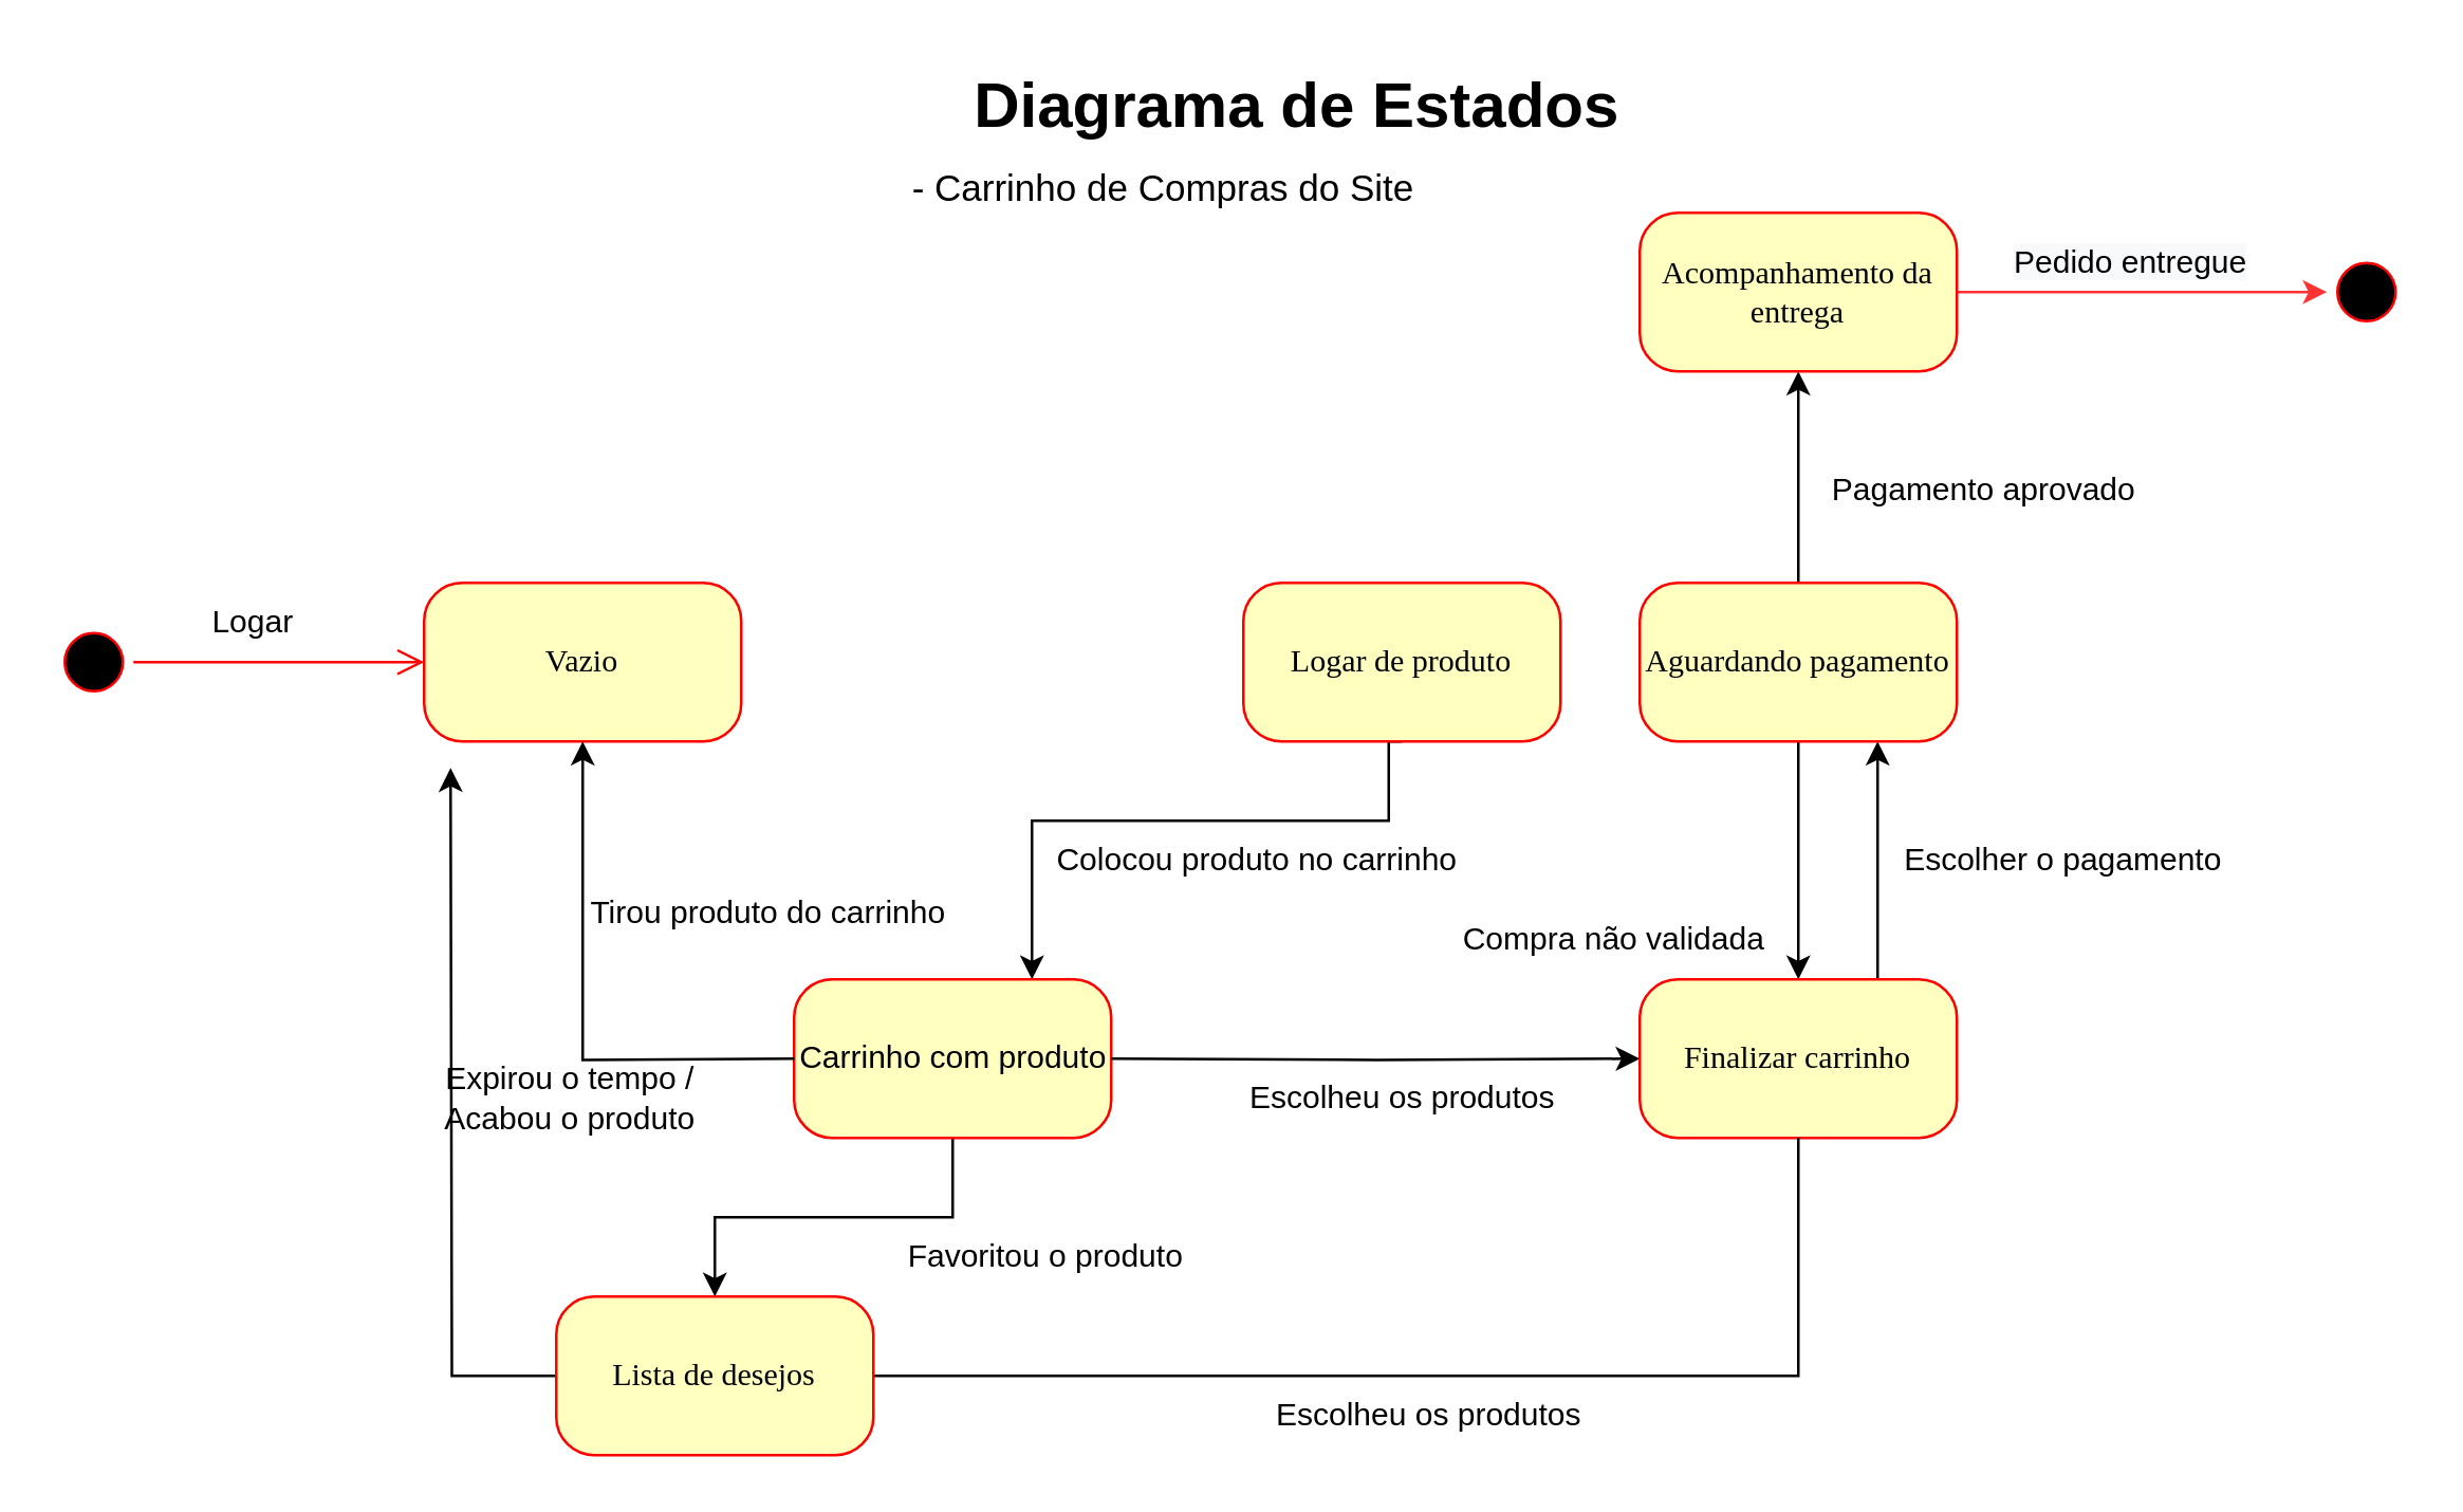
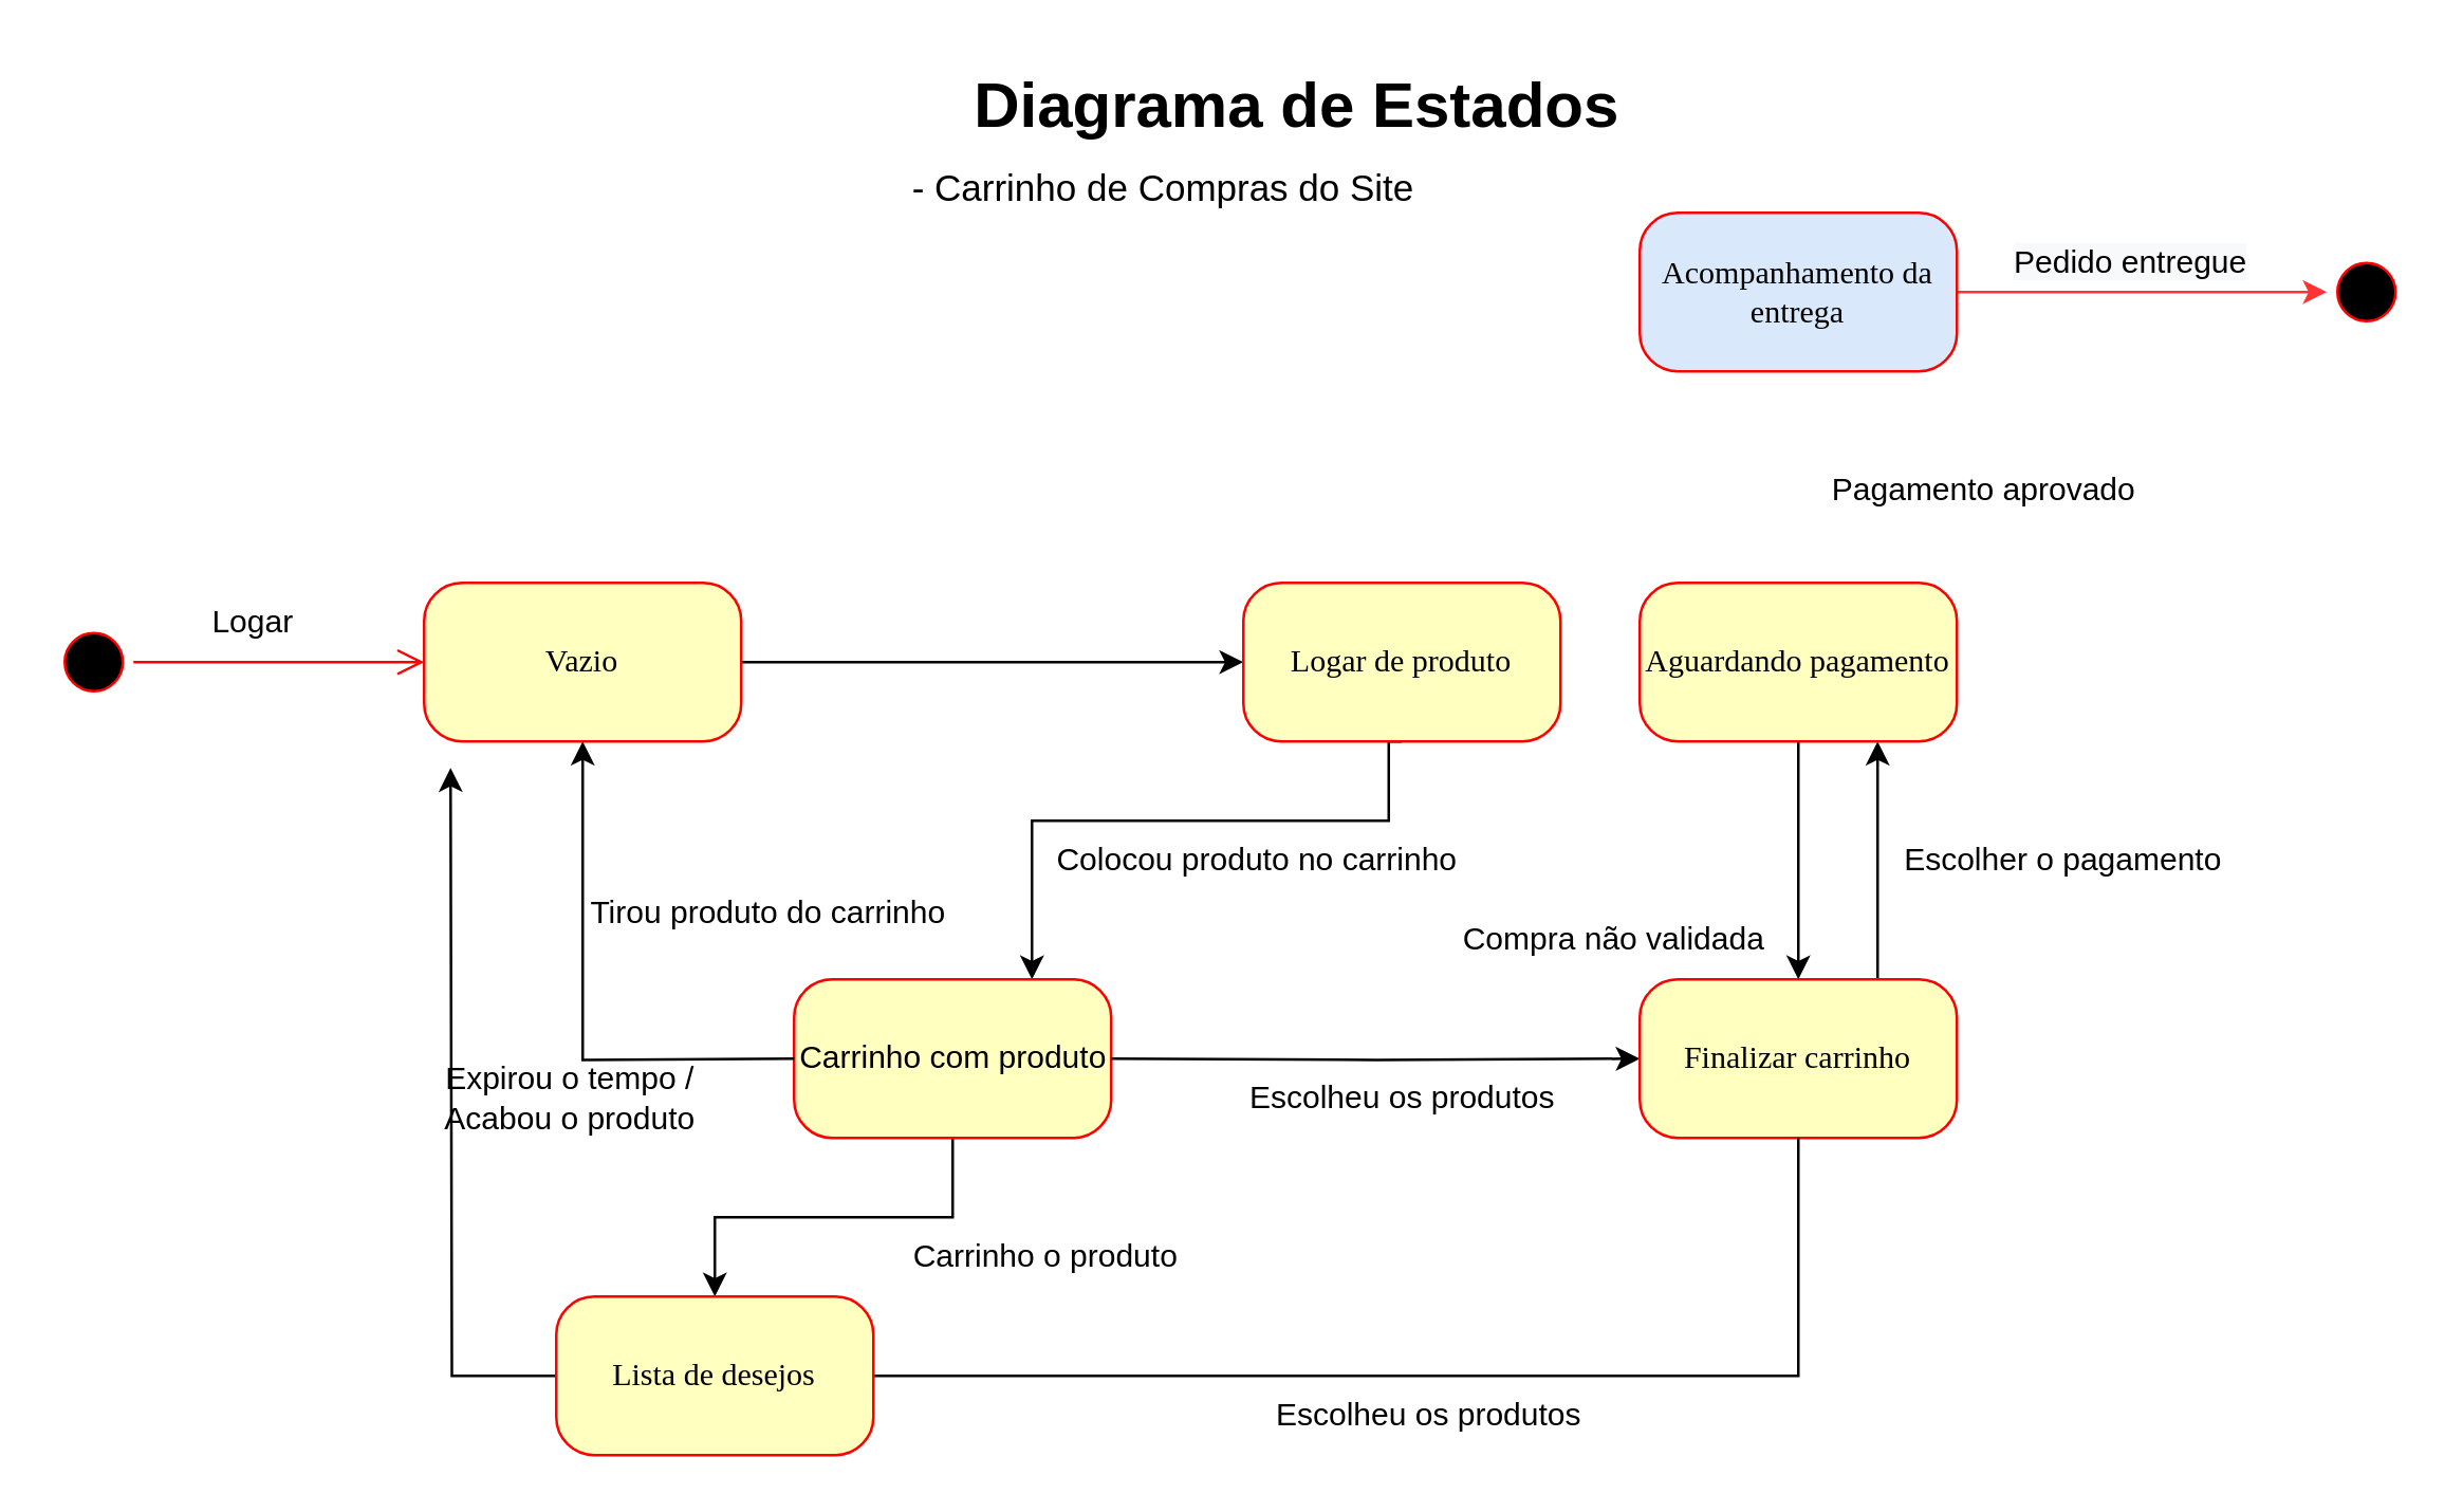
- <mxCell id="31" value="Acompanhamento da entrega" style="rounded=1;whiteSpace=wrap;html=1;arcSize=24;fillColor=#ffffc0;strokeColor=#ff0000;shadow=0;comic=0;labelBackgroundColor=none;fontFamily=Verdana;fontSize=12;fontColor=#000000;align=center;" vertex="1" parent="1"><mxGeometry x="620" y="80" width="120" height="60" as="geometry" /></mxCell>
+ <mxCell id="31" value="Acompanhamento da entrega" style="rounded=1;whiteSpace=wrap;html=1;arcSize=24;fillColor=#dae8fc;strokeColor=#ff0000;shadow=0;comic=0;labelBackgroundColor=none;fontFamily=Verdana;fontSize=12;fontColor=#000000;align=center;" vertex="1" parent="1"><mxGeometry x="620" y="80" width="120" height="60" as="geometry" /></mxCell>
- <mxCell id="24" value="" style="edgeStyle=orthogonalEdgeStyle;rounded=0;orthogonalLoop=1;jettySize=auto;html=1;" edge="1" parent="1" source="25" target="31"><mxGeometry relative="1" as="geometry" /></mxCell>
+ <mxCell id="4" value="" style="edgeStyle=orthogonalEdgeStyle;rounded=0;orthogonalLoop=1;jettySize=auto;html=1;" edge="1" parent="1" source="5" target="15"><mxGeometry relative="1" as="geometry" /></mxCell>
- <mxCell id="22" value="Favoritou o produto" style="text;html=1;align=center;verticalAlign=middle;resizable=0;points=[];autosize=1;strokeColor=none;fillColor=none;" vertex="1" parent="1"><mxGeometry x="330" y="460" width="130" height="30" as="geometry" /></mxCell>
+ <mxCell id="22" value="Carrinho o produto" style="text;html=1;align=center;verticalAlign=middle;resizable=0;points=[];autosize=1;strokeColor=none;fillColor=none;" vertex="1" parent="1"><mxGeometry x="330" y="460" width="130" height="30" as="geometry" /></mxCell>
